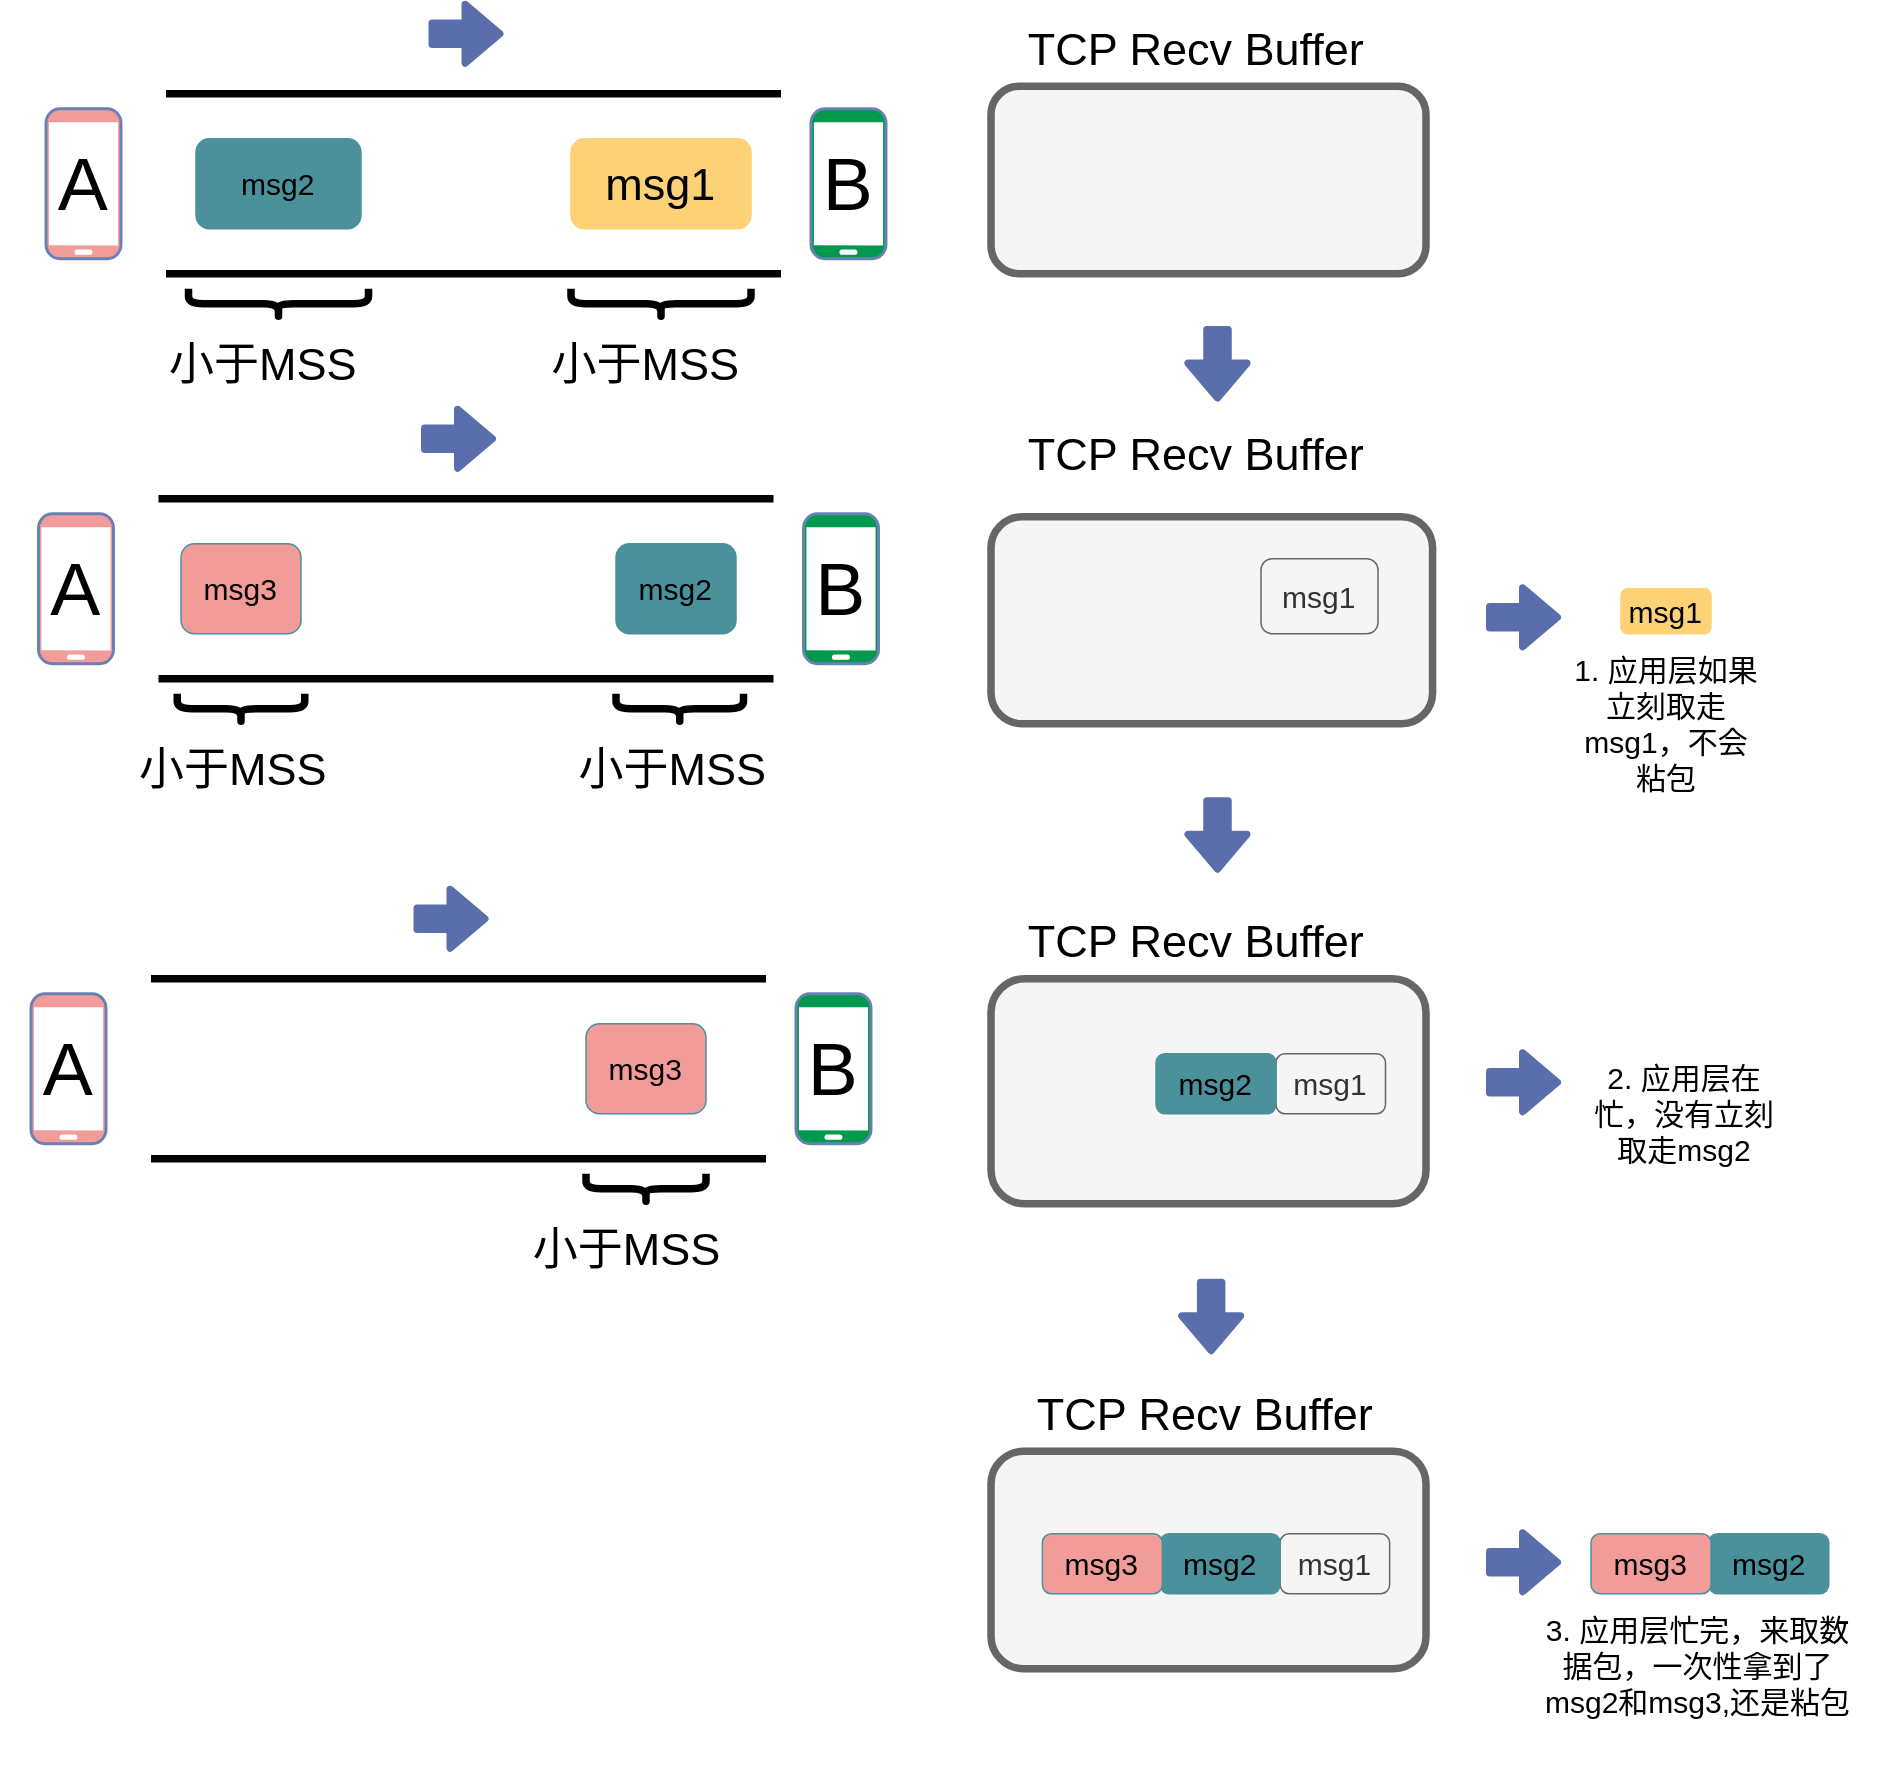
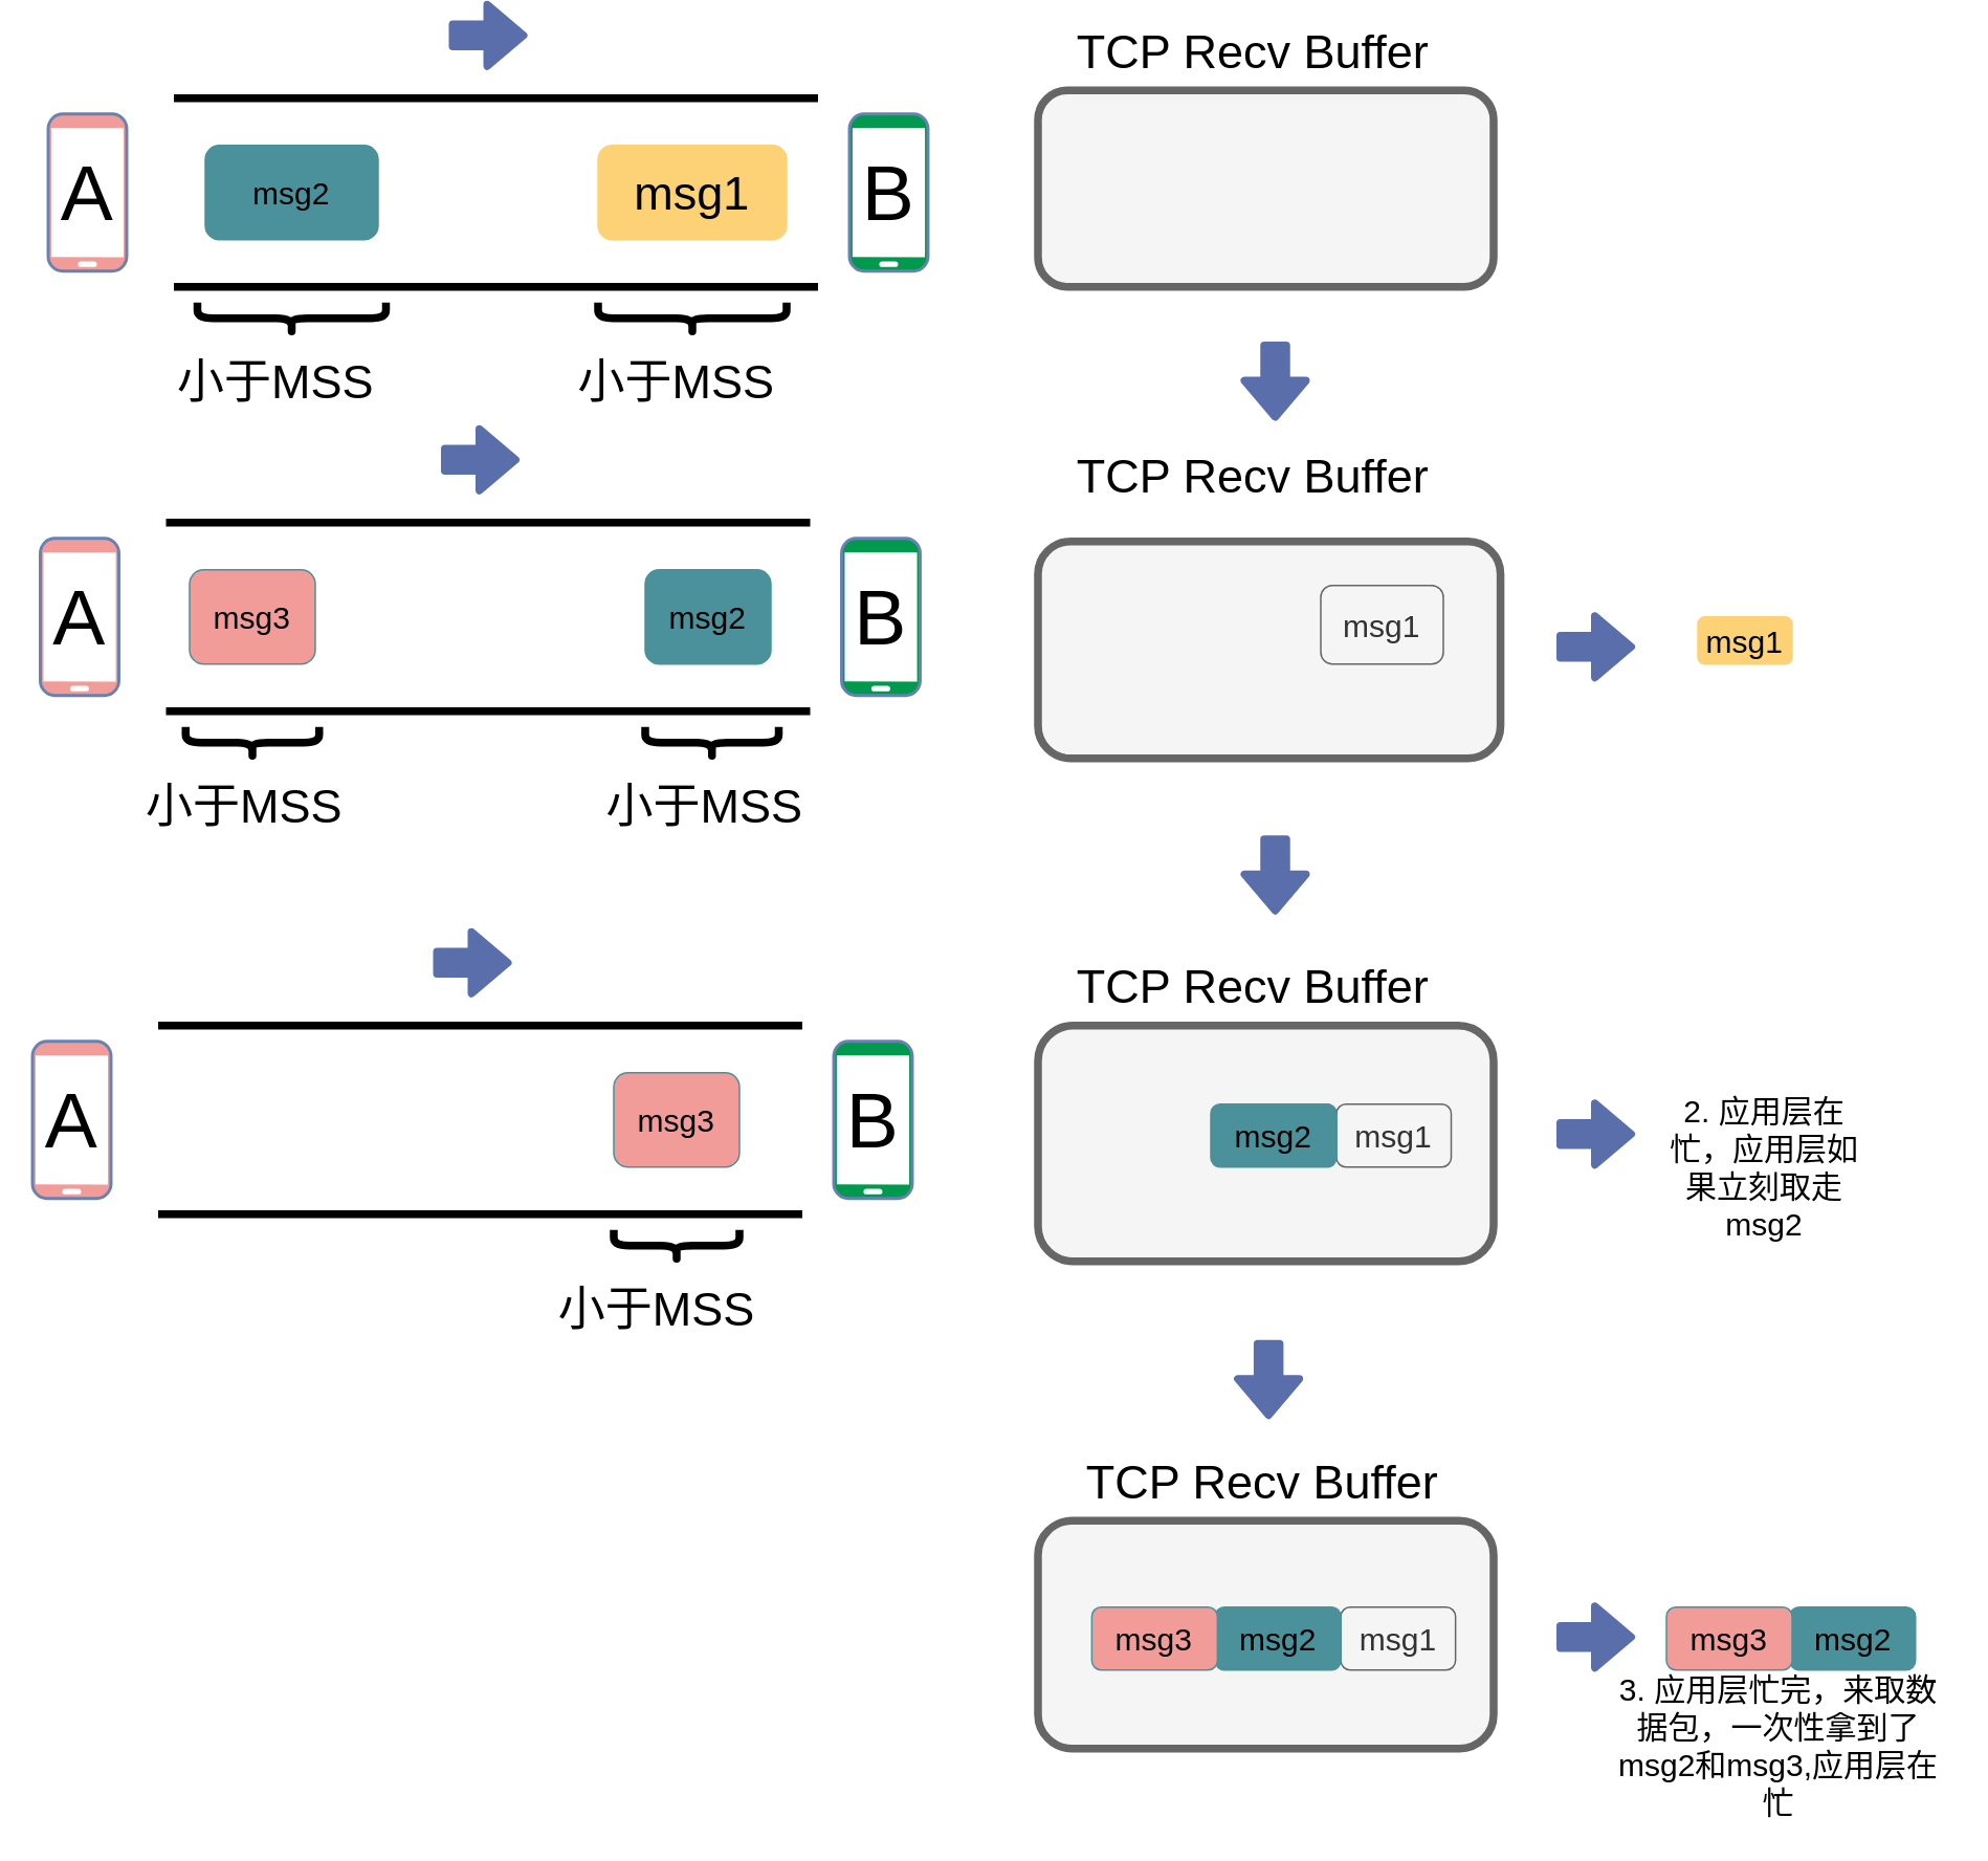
- <mxCell id="53" value="&lt;font style=&quot;font-size: 20px&quot;&gt;1. 应用层如果立刻取走msg1，不会粘包&lt;/font&gt;" style="text;html=1;strokeColor=none;fillColor=none;align=center;verticalAlign=middle;whiteSpace=wrap;rounded=0;" vertex="1" parent="1"><mxGeometry x="1047.5" y="430" width="125" height="100" as="geometry" /></mxCell>
- <mxCell id="55" value="&lt;font style=&quot;font-size: 20px&quot;&gt;2. 应用层在忙，没有立刻取走msg2&lt;/font&gt;" style="text;html=1;strokeColor=none;fillColor=none;align=center;verticalAlign=middle;whiteSpace=wrap;rounded=0;" vertex="1" parent="1"><mxGeometry x="1060" y="690" width="125" height="100" as="geometry" /></mxCell>
+ <mxCell id="55" value="&lt;font style=&quot;font-size: 20px&quot;&gt;2. 应用层在忙，应用层如果立刻取走msg2&lt;/font&gt;" style="text;html=1;strokeColor=none;fillColor=none;align=center;verticalAlign=middle;whiteSpace=wrap;rounded=0;" vertex="1" parent="1"><mxGeometry x="1060" y="690" width="125" height="100" as="geometry" /></mxCell>
- <mxCell id="57" value="&lt;font style=&quot;font-size: 20px&quot;&gt;3. 应用层忙完，来取数据包，一次性拿到了msg2和msg3,还是粘包&lt;/font&gt;" style="text;html=1;strokeColor=none;fillColor=none;align=center;verticalAlign=middle;whiteSpace=wrap;rounded=0;" vertex="1" parent="1"><mxGeometry x="1020" y="1055" width="222.5" height="105" as="geometry" /></mxCell>
+ <mxCell id="57" value="&lt;font style=&quot;font-size: 20px&quot;&gt;3. 应用层忙完，来取数据包，一次性拿到了msg2和msg3,应用层在忙&lt;/font&gt;" style="text;html=1;strokeColor=none;fillColor=none;align=center;verticalAlign=middle;whiteSpace=wrap;rounded=0;" vertex="1" parent="1"><mxGeometry x="1020" y="1055" width="222.5" height="105" as="geometry" /></mxCell>
